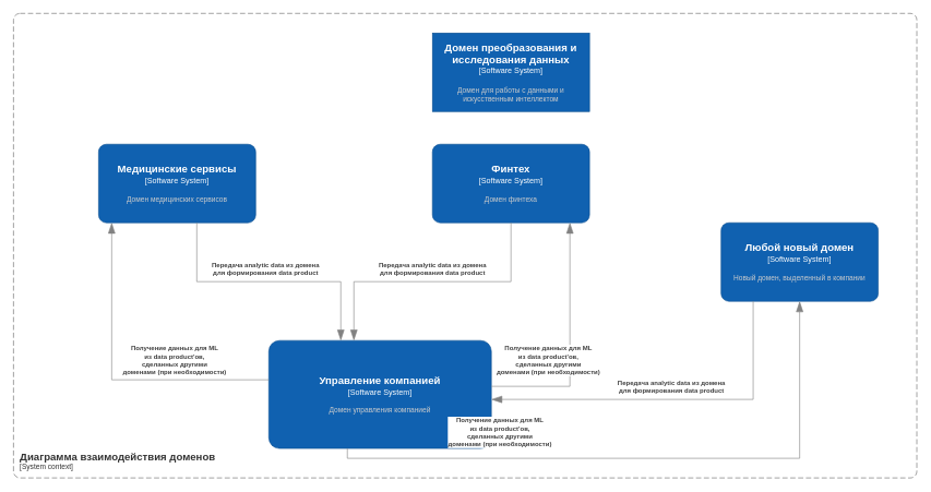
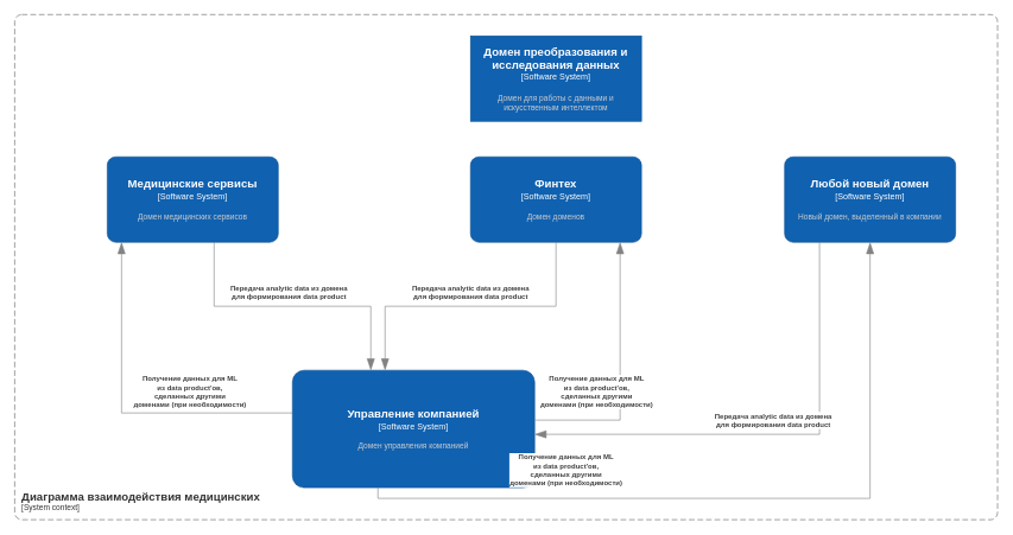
- <mxCell id="3" value="&lt;font style=&quot;font-size: 16px&quot;&gt;&lt;b&gt;Финтех&lt;/b&gt;&lt;/font&gt;&lt;div&gt;[Software System]&lt;/div&gt;&lt;br&gt;&lt;div&gt;&lt;font style=&quot;font-size: 11px&quot;&gt;&lt;font color=&quot;#cccccc&quot;&gt;Домен финтеха&lt;/font&gt;&lt;/div&gt;" style="rounded=1;whiteSpace=wrap;html=1;labelBackgroundColor=none;fillColor=#1061B0;fontColor=#ffffff;align=center;arcSize=10;strokeColor=#0D5091;metaEdit=1;resizable=0;points=[[0.25,0,0],[0.5,0,0],[0.75,0,0],[1,0.25,0],[1,0.5,0],[1,0.75,0],[0.75,1,0],[0.5,1,0],[0.25,1,0],[0,0.75,0],[0,0.5,0],[0,0.25,0]];" parent="1" vertex="1"><mxGeometry x="660" y="220" width="240" height="120" as="geometry" /></mxCell>
+ <mxCell id="3" value="&lt;font style=&quot;font-size: 16px&quot;&gt;&lt;b&gt;Финтех&lt;/b&gt;&lt;/font&gt;&lt;div&gt;[Software System]&lt;/div&gt;&lt;br&gt;&lt;div&gt;&lt;font style=&quot;font-size: 11px&quot;&gt;&lt;font color=&quot;#cccccc&quot;&gt;Домен доменов&lt;/font&gt;&lt;/div&gt;" style="rounded=1;whiteSpace=wrap;html=1;labelBackgroundColor=none;fillColor=#1061B0;fontColor=#ffffff;align=center;arcSize=10;strokeColor=#0D5091;metaEdit=1;resizable=0;points=[[0.25,0,0],[0.5,0,0],[0.75,0,0],[1,0.25,0],[1,0.5,0],[1,0.75,0],[0.75,1,0],[0.5,1,0],[0.25,1,0],[0,0.75,0],[0,0.5,0],[0,0.25,0]];" parent="1" vertex="1"><mxGeometry x="660" y="220" width="240" height="120" as="geometry" /></mxCell>
- <mxCell id="10" value="&lt;font style=&quot;font-size: 16px&quot;&gt;&lt;b&gt;Любой новый домен&lt;/b&gt;&lt;/font&gt;&lt;div&gt;[Software System]&lt;/div&gt;&lt;br&gt;&lt;div&gt;&lt;font style=&quot;font-size: 11px&quot;&gt;&lt;font color=&quot;#cccccc&quot;&gt;Новый домен, выделенный в компании&lt;/font&gt;&lt;/div&gt;" style="rounded=1;whiteSpace=wrap;html=1;labelBackgroundColor=none;fillColor=#1061B0;fontColor=#ffffff;align=center;arcSize=10;strokeColor=#0D5091;metaEdit=1;resizable=0;points=[[0.25,0,0],[0.5,0,0],[0.75,0,0],[1,0.25,0],[1,0.5,0],[1,0.75,0],[0.75,1,0],[0.5,1,0],[0.25,1,0],[0,0.75,0],[0,0.5,0],[0,0.25,0]];" parent="1" vertex="1"><mxGeometry x="1101" y="340" width="240" height="120" as="geometry" /></mxCell>
+ <mxCell id="10" value="&lt;font style=&quot;font-size: 16px&quot;&gt;&lt;b&gt;Любой новый домен&lt;/b&gt;&lt;/font&gt;&lt;div&gt;[Software System]&lt;/div&gt;&lt;br&gt;&lt;div&gt;&lt;font style=&quot;font-size: 11px&quot;&gt;&lt;font color=&quot;#cccccc&quot;&gt;Новый домен, выделенный в компании&lt;/font&gt;&lt;/div&gt;" style="rounded=1;whiteSpace=wrap;html=1;labelBackgroundColor=none;fillColor=#1061B0;fontColor=#ffffff;align=center;arcSize=10;strokeColor=#0D5091;metaEdit=1;resizable=0;points=[[0.25,0,0],[0.5,0,0],[0.75,0,0],[1,0.25,0],[1,0.5,0],[1,0.75,0],[0.75,1,0],[0.5,1,0],[0.25,1,0],[0,0.75,0],[0,0.5,0],[0,0.25,0]];" parent="1" vertex="1"><mxGeometry x="1101" y="220" width="240" height="120" as="geometry" /></mxCell>
- <mxCell id="4" value="&lt;font style=&quot;font-size: 16px&quot;&gt;&lt;b&gt;&lt;div style=&quot;text-align: left&quot;&gt;Диаграмма взаимодействия доменов&lt;/div&gt;&lt;/b&gt;&lt;/font&gt;&lt;div style=&quot;text-align: left&quot;&gt;[System context]&lt;/div&gt;" style="rounded=1;fontSize=11;whiteSpace=wrap;html=1;dashed=1;arcSize=20;fillColor=none;strokeColor=#666666;fontColor=#333333;labelBackgroundColor=none;align=left;verticalAlign=bottom;labelBorderColor=none;spacingTop=0;spacing=10;dashPattern=8 4;metaEdit=1;rotatable=0;perimeter=rectanglePerimeter;noLabel=0;labelPadding=0;allowArrows=0;connectable=0;expand=0;recursiveResize=0;editable=1;pointerEvents=0;absoluteArcSize=1;points=[[0.25,0,0],[0.5,0,0],[0.75,0,0],[1,0.25,0],[1,0.5,0],[1,0.75,0],[0.75,1,0],[0.5,1,0],[0.25,1,0],[0,0.75,0],[0,0.5,0],[0,0.25,0]];" parent="1" vertex="1"><mxGeometry x="20" y="20" width="1380" height="710" as="geometry" /></mxCell>
+ <mxCell id="4" value="&lt;font style=&quot;font-size: 16px&quot;&gt;&lt;b&gt;&lt;div style=&quot;text-align: left&quot;&gt;Диаграмма взаимодействия медицинских&lt;/div&gt;&lt;/b&gt;&lt;/font&gt;&lt;div style=&quot;text-align: left&quot;&gt;[System context]&lt;/div&gt;" style="rounded=1;fontSize=11;whiteSpace=wrap;html=1;dashed=1;arcSize=20;fillColor=none;strokeColor=#666666;fontColor=#333333;labelBackgroundColor=none;align=left;verticalAlign=bottom;labelBorderColor=none;spacingTop=0;spacing=10;dashPattern=8 4;metaEdit=1;rotatable=0;perimeter=rectanglePerimeter;noLabel=0;labelPadding=0;allowArrows=0;connectable=0;expand=0;recursiveResize=0;editable=1;pointerEvents=0;absoluteArcSize=1;points=[[0.25,0,0],[0.5,0,0],[0.75,0,0],[1,0.25,0],[1,0.5,0],[1,0.75,0],[0.75,1,0],[0.5,1,0],[0.25,1,0],[0,0.75,0],[0,0.5,0],[0,0.25,0]];" parent="1" vertex="1"><mxGeometry x="20" y="20" width="1380" height="710" as="geometry" /></mxCell>
